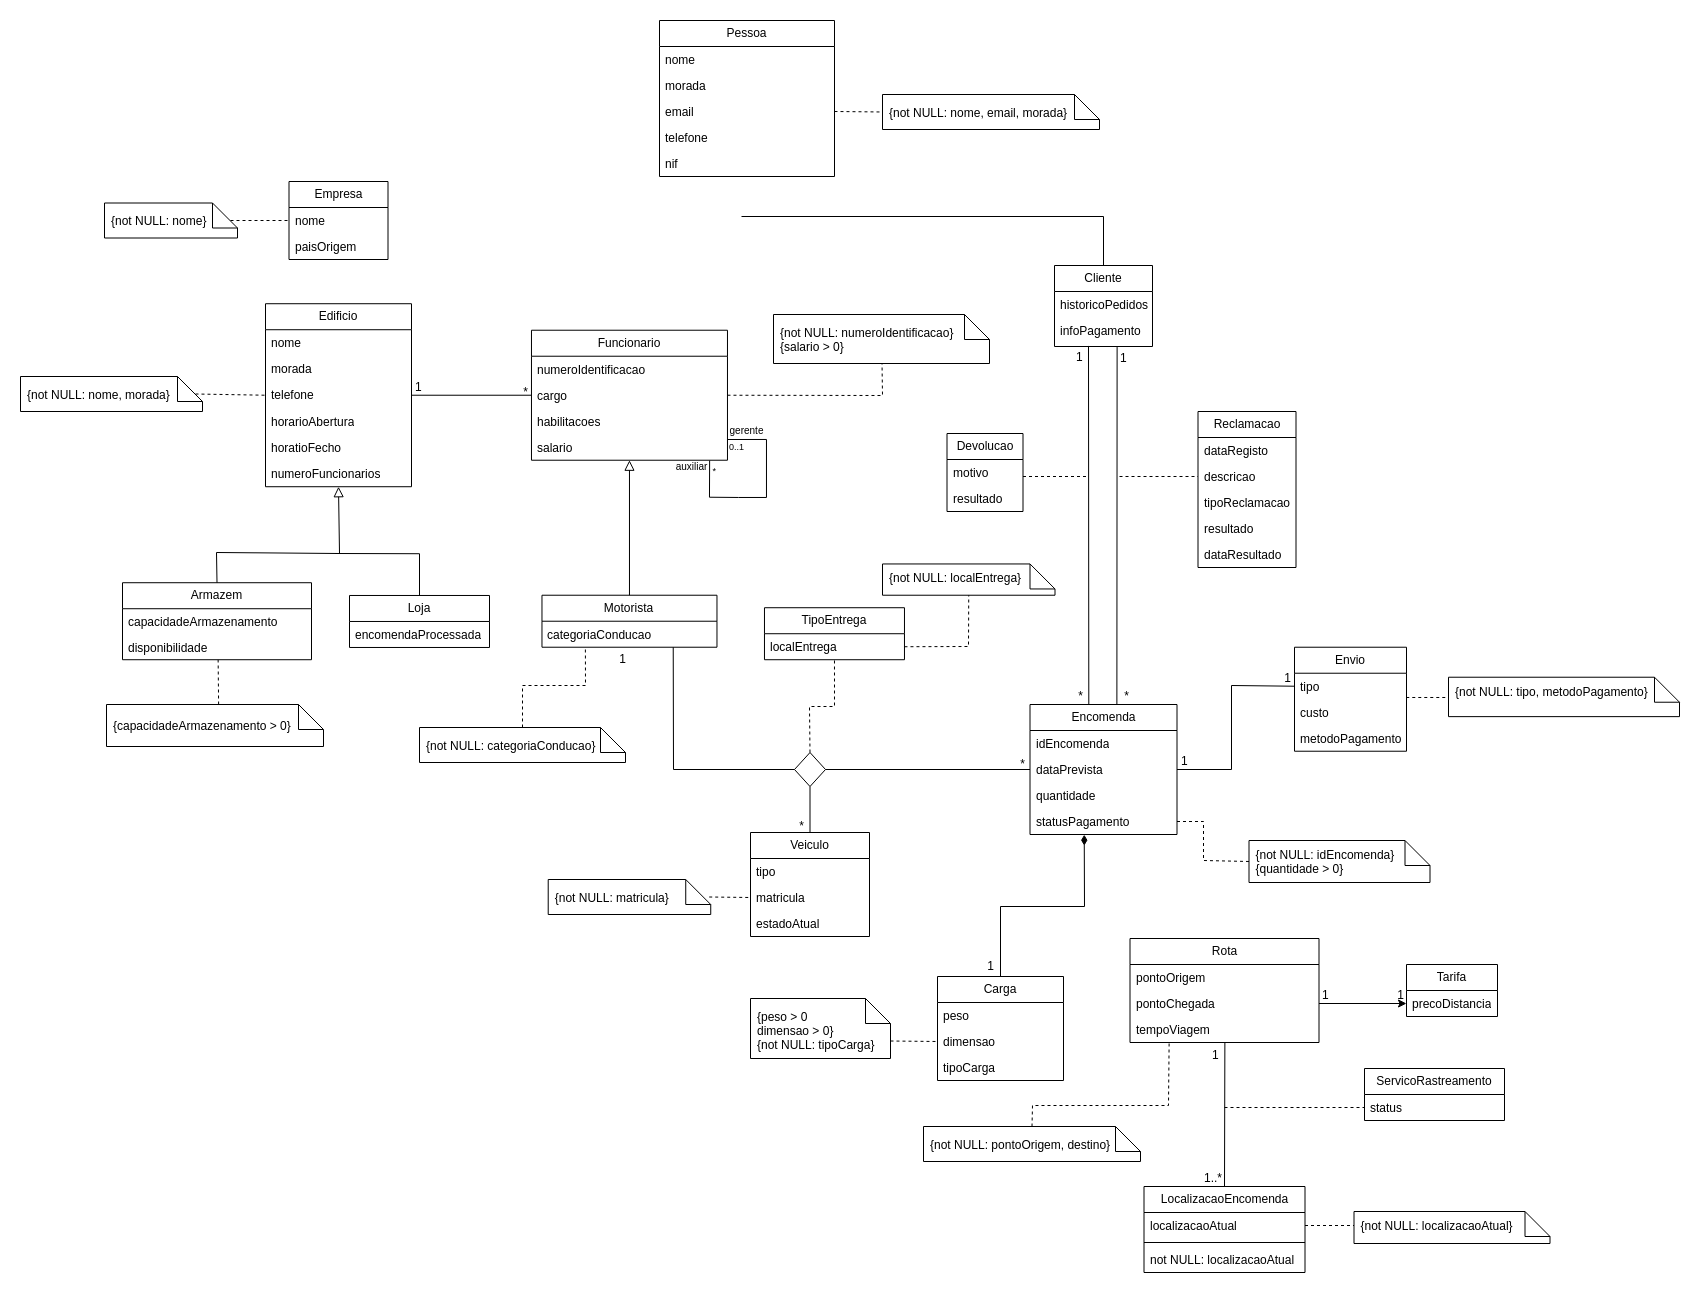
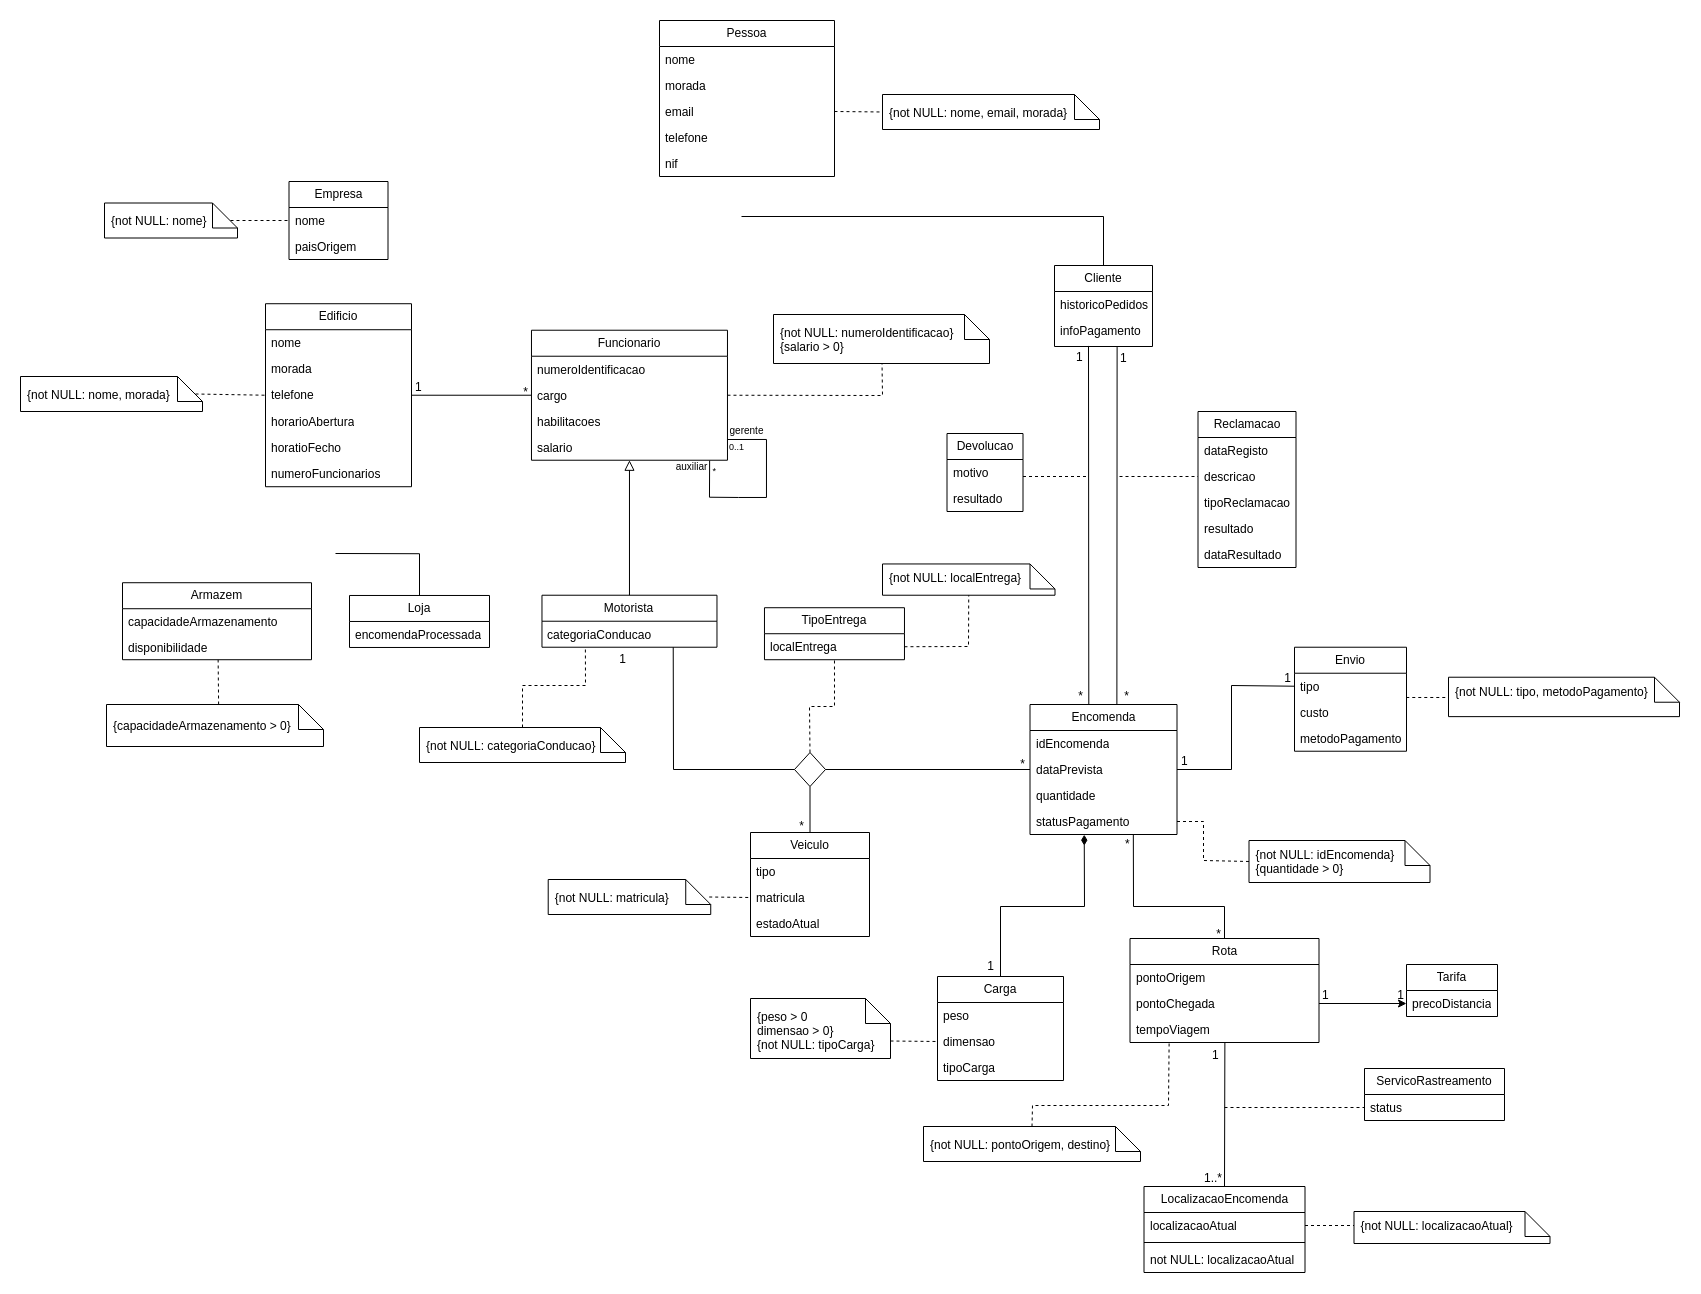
- <mxCell id="21" value="" style="endArrow=block;html=1;rounded=0;align=center;verticalAlign=bottom;endFill=0;labelBackgroundColor=none;endSize=8;entryX=0.5;entryY=1;entryDx=0;entryDy=0;exitX=0.5;exitY=0;exitDx=0;exitDy=0;" edge="1" parent="1" source="14" target="5"><mxGeometry relative="1" as="geometry"><mxPoint x="216" y="581.23" as="sourcePoint" /><mxPoint x="338.73" y="521.062" as="targetPoint" /><Array as="points"><mxPoint x="216" y="552" /><mxPoint x="339" y="553" /></Array></mxGeometry></mxCell>
- <mxCell id="22" value="" style="resizable=0;html=1;align=center;verticalAlign=top;labelBackgroundColor=none;" connectable="0" vertex="1" parent="21"><mxGeometry relative="1" as="geometry" /></mxCell>
+ <mxCell id="91" value="" style="endArrow=none;html=1;rounded=0;exitX=0.703;exitY=1.008;exitDx=0;exitDy=0;exitPerimeter=0;entryX=0.5;entryY=0;entryDx=0;entryDy=0;" edge="1" parent="1" source="56" target="65"><mxGeometry relative="1" as="geometry"><mxPoint x="1135.487" y="841.87" as="sourcePoint" /><mxPoint x="1203.5" y="1033" as="targetPoint" /><Array as="points"><mxPoint x="1133" y="906" /><mxPoint x="1224" y="906" /></Array></mxGeometry></mxCell>
+ <mxCell id="92" value="*" style="resizable=0;html=1;whiteSpace=wrap;align=left;verticalAlign=bottom;" connectable="0" vertex="1" parent="91"><mxGeometry x="-1" relative="1" as="geometry"><mxPoint x="-10" y="18" as="offset" /></mxGeometry></mxCell>
+ <mxCell id="93" value="*" style="resizable=0;html=1;whiteSpace=wrap;align=right;verticalAlign=bottom;" connectable="0" vertex="1" parent="91"><mxGeometry x="1" relative="1" as="geometry"><mxPoint x="-2" y="4" as="offset" /></mxGeometry></mxCell>
